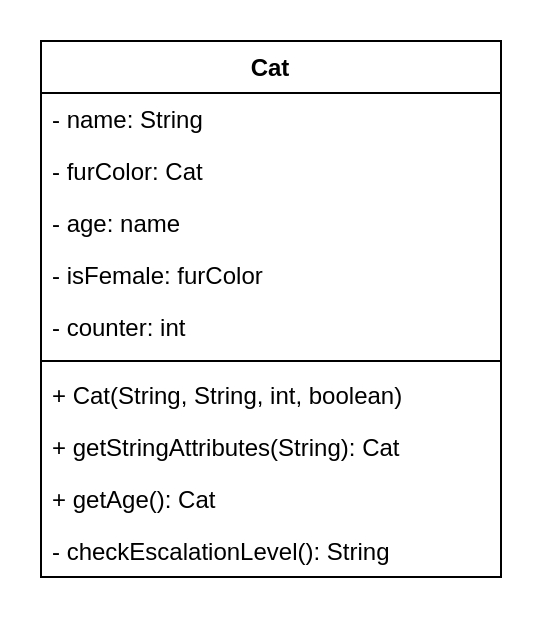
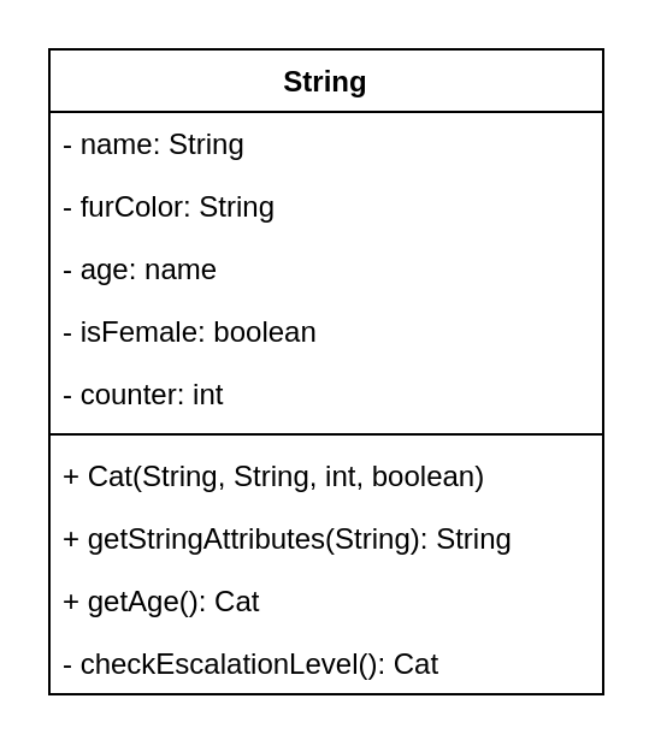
- <mxCell id="2" value="Cat" style="swimlane;fontStyle=1;align=center;verticalAlign=top;childLayout=stackLayout;horizontal=1;startSize=26;horizontalStack=0;resizeParent=1;resizeParentMax=0;resizeLast=0;collapsible=1;marginBottom=0;" parent="1" vertex="1"><mxGeometry x="20" y="20" width="230" height="268" as="geometry" /></mxCell>
+ <mxCell id="2" value="String" style="swimlane;fontStyle=1;align=center;verticalAlign=top;childLayout=stackLayout;horizontal=1;startSize=26;horizontalStack=0;resizeParent=1;resizeParentMax=0;resizeLast=0;collapsible=1;marginBottom=0;" parent="1" vertex="1"><mxGeometry x="20" y="20" width="230" height="268" as="geometry" /></mxCell>
- <mxCell id="4" value="- furColor: Cat" style="text;strokeColor=none;fillColor=none;align=left;verticalAlign=top;spacingLeft=4;spacingRight=4;overflow=hidden;rotatable=0;points=[[0,0.5],[1,0.5]];portConstraint=eastwest;" parent="2" vertex="1"><mxGeometry y="52" width="230" height="26" as="geometry" /></mxCell>
+ <mxCell id="4" value="- furColor: String" style="text;strokeColor=none;fillColor=none;align=left;verticalAlign=top;spacingLeft=4;spacingRight=4;overflow=hidden;rotatable=0;points=[[0,0.5],[1,0.5]];portConstraint=eastwest;" parent="2" vertex="1"><mxGeometry y="52" width="230" height="26" as="geometry" /></mxCell>
- <mxCell id="6" value="- isFemale: furColor" style="text;strokeColor=none;fillColor=none;align=left;verticalAlign=top;spacingLeft=4;spacingRight=4;overflow=hidden;rotatable=0;points=[[0,0.5],[1,0.5]];portConstraint=eastwest;" parent="2" vertex="1"><mxGeometry y="104" width="230" height="26" as="geometry" /></mxCell>
+ <mxCell id="6" value="- isFemale: boolean" style="text;strokeColor=none;fillColor=none;align=left;verticalAlign=top;spacingLeft=4;spacingRight=4;overflow=hidden;rotatable=0;points=[[0,0.5],[1,0.5]];portConstraint=eastwest;" parent="2" vertex="1"><mxGeometry y="104" width="230" height="26" as="geometry" /></mxCell>
- <mxCell id="10" value="+ getStringAttributes(String): Cat" style="text;strokeColor=none;fillColor=none;align=left;verticalAlign=top;spacingLeft=4;spacingRight=4;overflow=hidden;rotatable=0;points=[[0,0.5],[1,0.5]];portConstraint=eastwest;" parent="2" vertex="1"><mxGeometry y="190" width="230" height="26" as="geometry" /></mxCell>
+ <mxCell id="10" value="+ getStringAttributes(String): String" style="text;strokeColor=none;fillColor=none;align=left;verticalAlign=top;spacingLeft=4;spacingRight=4;overflow=hidden;rotatable=0;points=[[0,0.5],[1,0.5]];portConstraint=eastwest;" parent="2" vertex="1"><mxGeometry y="190" width="230" height="26" as="geometry" /></mxCell>
- <mxCell id="12" value="- checkEscalationLevel(): String" style="text;strokeColor=none;fillColor=none;align=left;verticalAlign=top;spacingLeft=4;spacingRight=4;overflow=hidden;rotatable=0;points=[[0,0.5],[1,0.5]];portConstraint=eastwest;" parent="2" vertex="1"><mxGeometry y="242" width="230" height="26" as="geometry" /></mxCell>
+ <mxCell id="12" value="- checkEscalationLevel(): Cat" style="text;strokeColor=none;fillColor=none;align=left;verticalAlign=top;spacingLeft=4;spacingRight=4;overflow=hidden;rotatable=0;points=[[0,0.5],[1,0.5]];portConstraint=eastwest;" parent="2" vertex="1"><mxGeometry y="242" width="230" height="26" as="geometry" /></mxCell>
